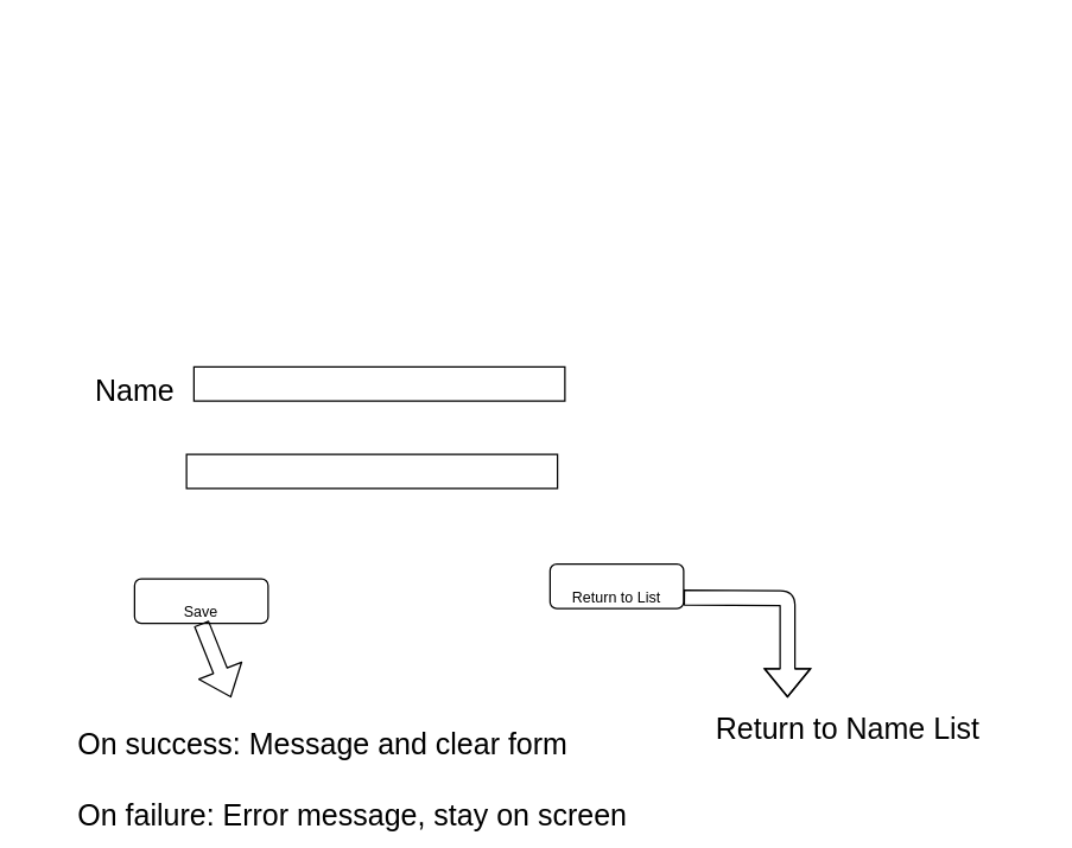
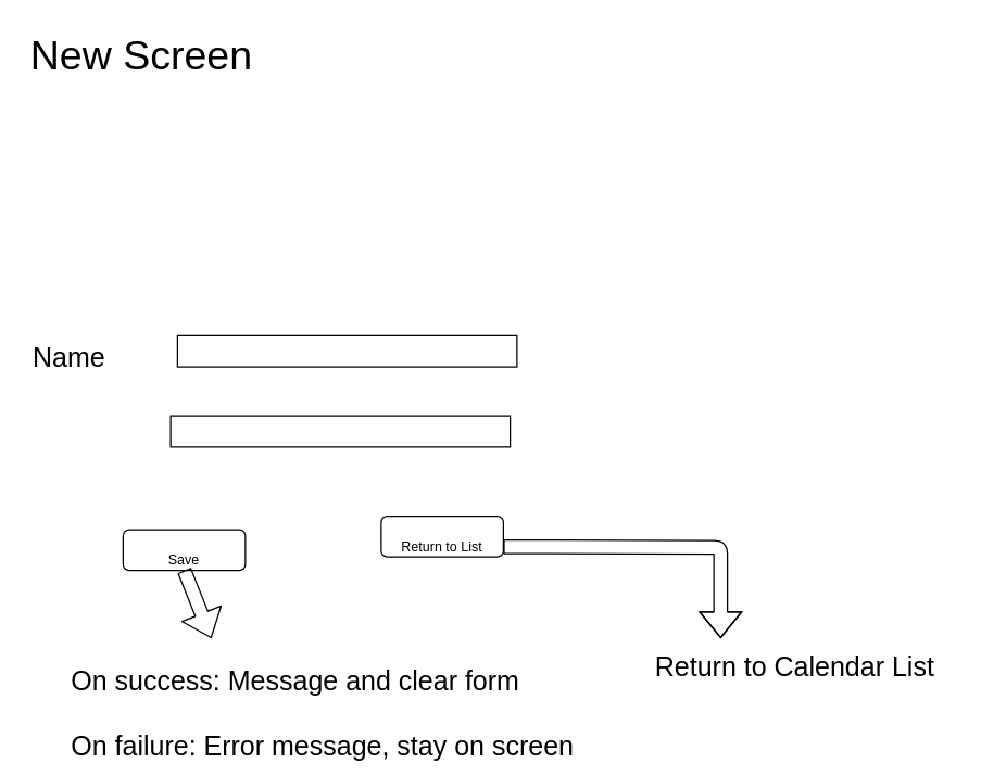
+ <mxCell id="7" value="New Screen" style="text;html=1;align=left;verticalAlign=middle;resizable=0;points=[];autosize=1;fontSize=30;" parent="1" vertex="1"><mxGeometry x="20" y="20" width="180" height="40" as="geometry" /></mxCell>
- <mxCell id="2" value="Name" style="text;html=1;align=center;verticalAlign=middle;resizable=0;points=[];autosize=1;fontSize=20;" parent="1" vertex="1"><mxGeometry x="55" y="247" width="70" height="30" as="geometry" /></mxCell>
+ <mxCell id="2" value="Name" style="text;html=1;align=center;verticalAlign=middle;resizable=0;points=[];autosize=1;fontSize=20;" parent="1" vertex="1"><mxGeometry x="15" y="247" width="70" height="30" as="geometry" /></mxCell>
- <mxCell id="6" value="&lt;font size=&quot;1&quot;&gt;Return to List&lt;/font&gt;" style="rounded=1;whiteSpace=wrap;html=1;strokeColor=#000000;fontSize=30;" parent="1" vertex="1"><mxGeometry x="370" y="380" width="90" height="30" as="geometry" /></mxCell>
+ <mxCell id="6" value="&lt;font size=&quot;1&quot;&gt;Return to List&lt;/font&gt;" style="rounded=1;whiteSpace=wrap;html=1;strokeColor=#000000;fontSize=30;" parent="1" vertex="1"><mxGeometry x="280" y="380" width="90" height="30" as="geometry" /></mxCell>
- <mxCell id="11" value="&lt;font style=&quot;font-size: 20px&quot;&gt;Return to Name List&lt;br&gt;&lt;/font&gt;" style="text;html=1;align=left;verticalAlign=middle;resizable=0;points=[];autosize=1;" parent="1" vertex="1"><mxGeometry x="480" y="480" width="220" height="20" as="geometry" /></mxCell>
+ <mxCell id="11" value="&lt;font style=&quot;font-size: 20px&quot;&gt;Return to Calendar List&lt;br&gt;&lt;/font&gt;" style="text;html=1;align=left;verticalAlign=middle;resizable=0;points=[];autosize=1;" parent="1" vertex="1"><mxGeometry x="480" y="480" width="220" height="20" as="geometry" /></mxCell>
